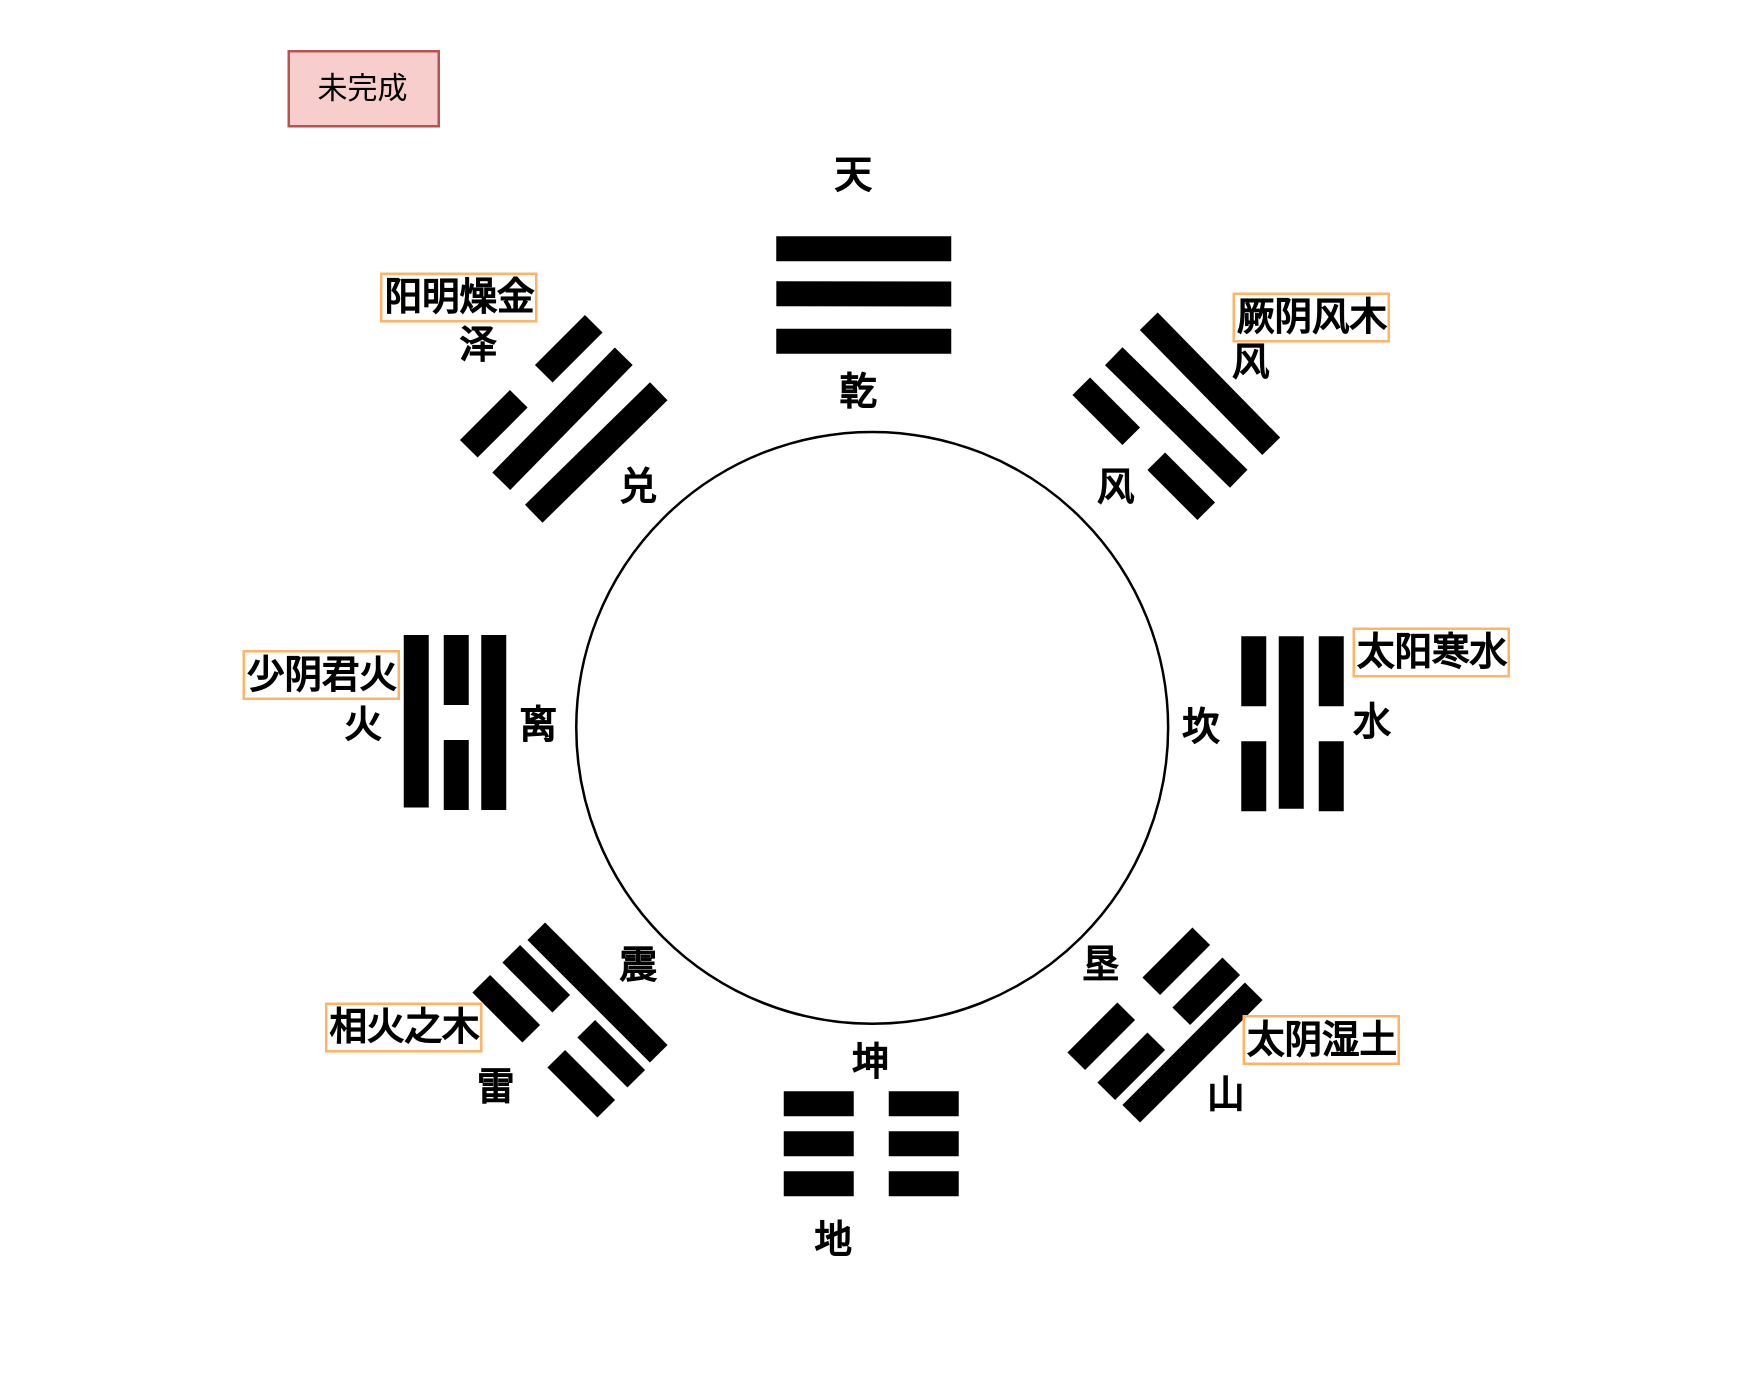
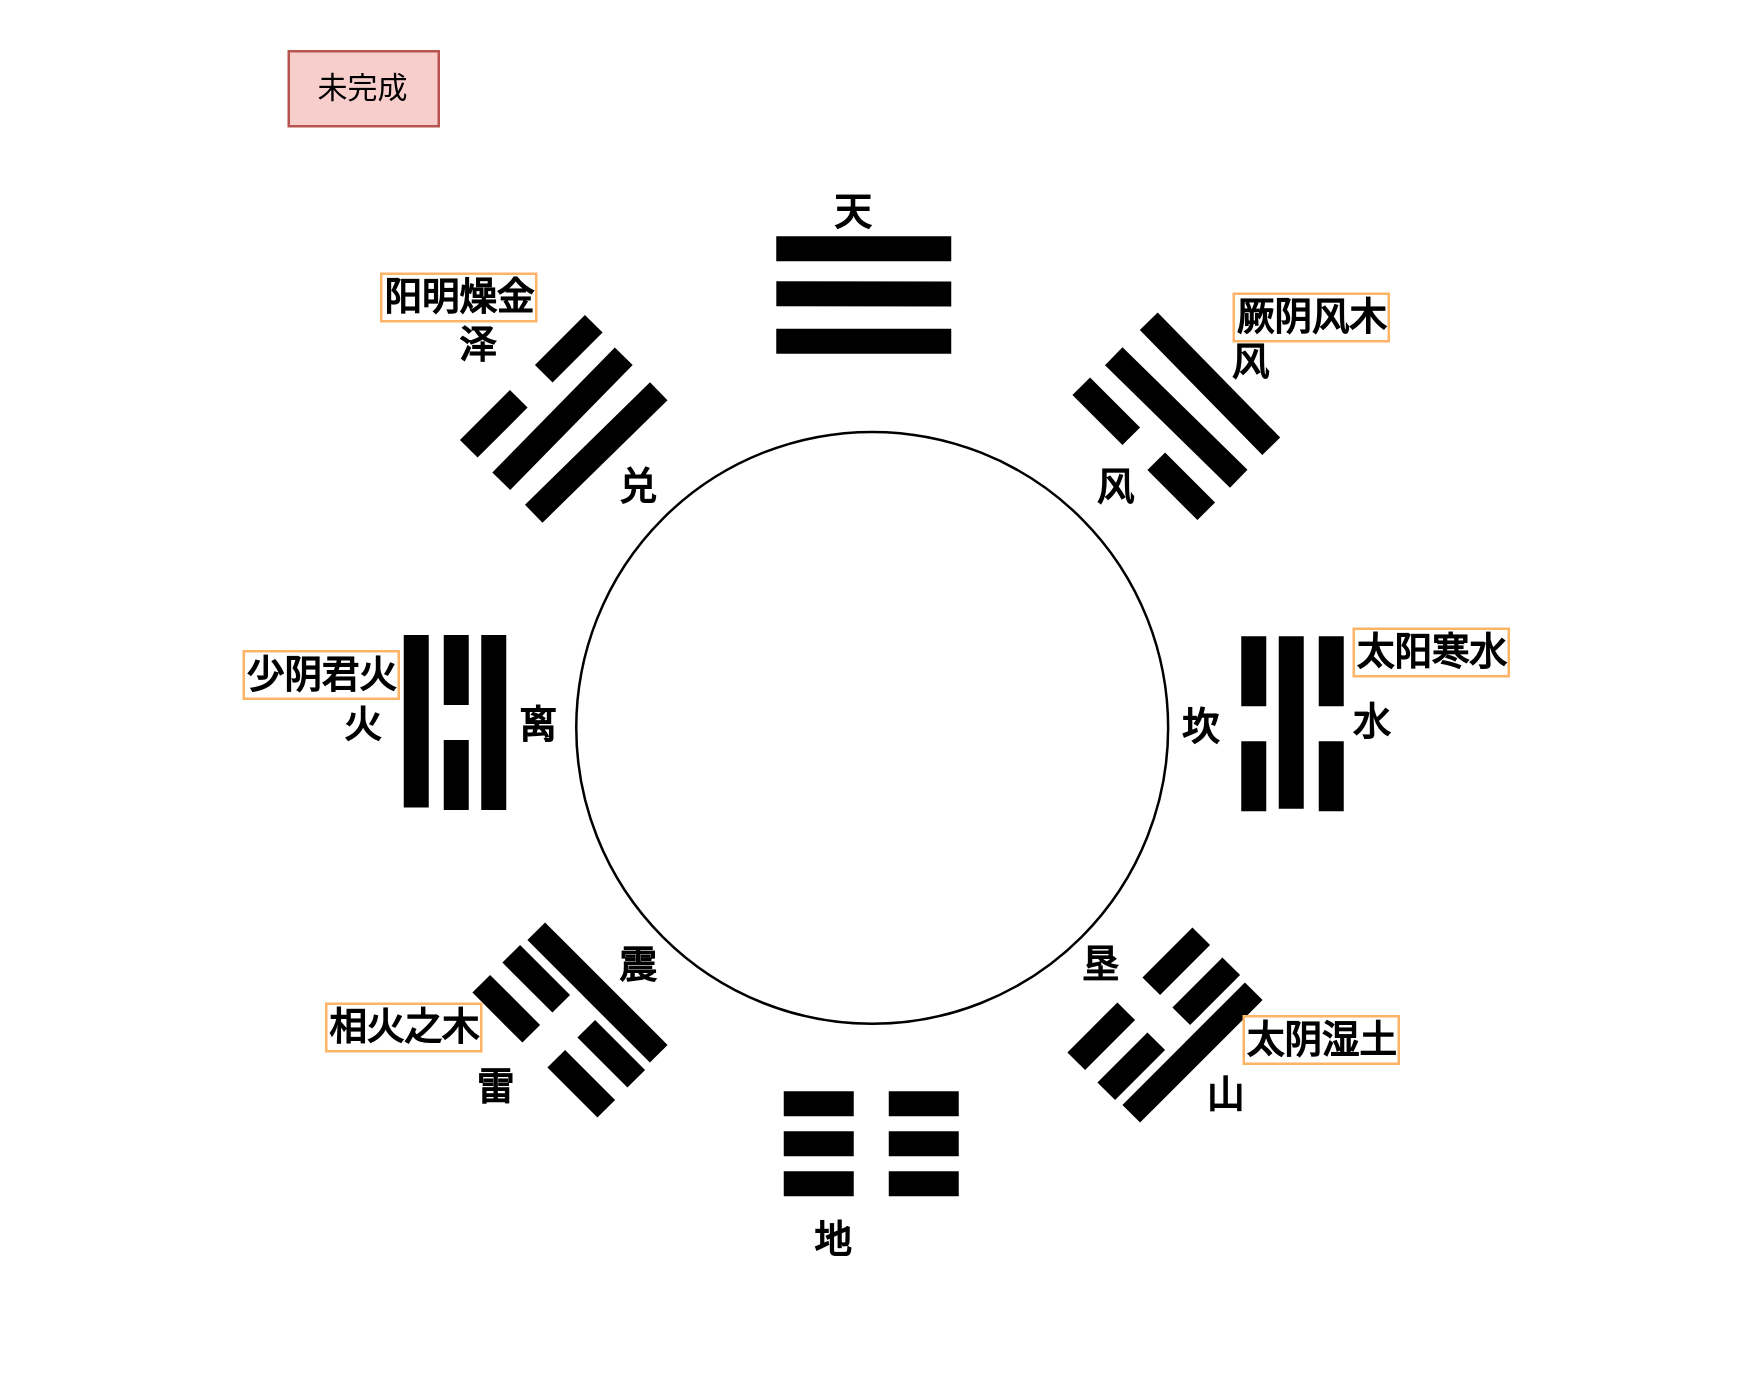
- <mxCell id="69" value="天" style="text;html=1;align=center;verticalAlign=middle;whiteSpace=wrap;rounded=0;fontSize=15;fontStyle=1" parent="2" vertex="1"><mxGeometry x="291" y="5" width="60" height="30" as="geometry" /></mxCell>
+ <mxCell id="69" value="天" style="text;html=1;align=center;verticalAlign=middle;whiteSpace=wrap;rounded=0;fontSize=15;fontStyle=1" parent="2" vertex="1"><mxGeometry x="291" y="20" width="60" height="30" as="geometry" /></mxCell>
- <mxCell id="3" value="亁" style="text;html=1;align=center;verticalAlign=middle;whiteSpace=wrap;rounded=0;fontSize=15;fontStyle=1" parent="2" vertex="1"><mxGeometry x="293" y="92" width="60" height="30" as="geometry" /></mxCell>
- <mxCell id="4" value="坤" style="text;html=1;align=center;verticalAlign=middle;whiteSpace=wrap;rounded=0;fontSize=15;fontStyle=1" parent="2" vertex="1"><mxGeometry x="298" y="360" width="60" height="30" as="geometry" /></mxCell>
